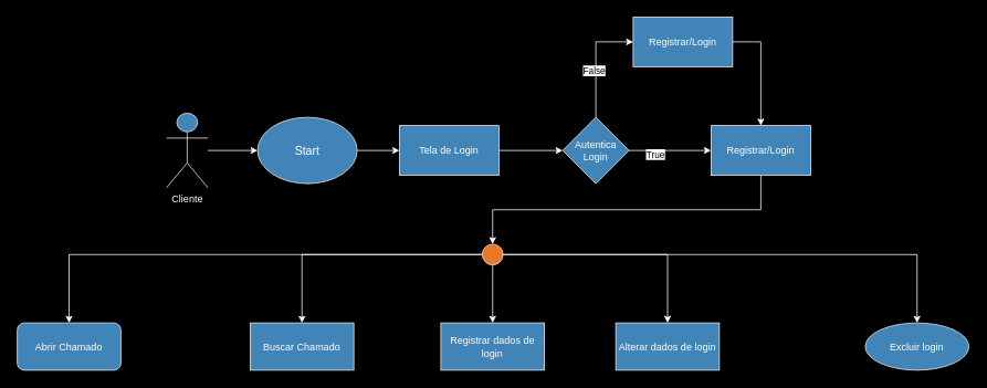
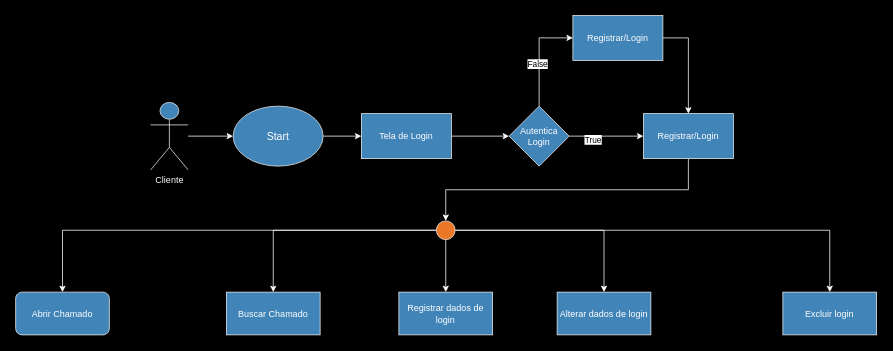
- <mxCell id="26" value="Excluir login" style="ellipse;whiteSpace=wrap;html=1;labelBackgroundColor=none;fillColor=#4184b8;strokeColor=#EEEEEE;fontColor=#FFFFFF;" parent="1" vertex="1"><mxGeometry x="1043" y="389" width="125" height="57" as="geometry" /></mxCell>
+ <mxCell id="26" value="Excluir login" style="rounded=0;whiteSpace=wrap;html=1;labelBackgroundColor=none;fillColor=#4184b8;strokeColor=#EEEEEE;fontColor=#FFFFFF;" parent="1" vertex="1"><mxGeometry x="1043" y="389" width="125" height="57" as="geometry" /></mxCell>
